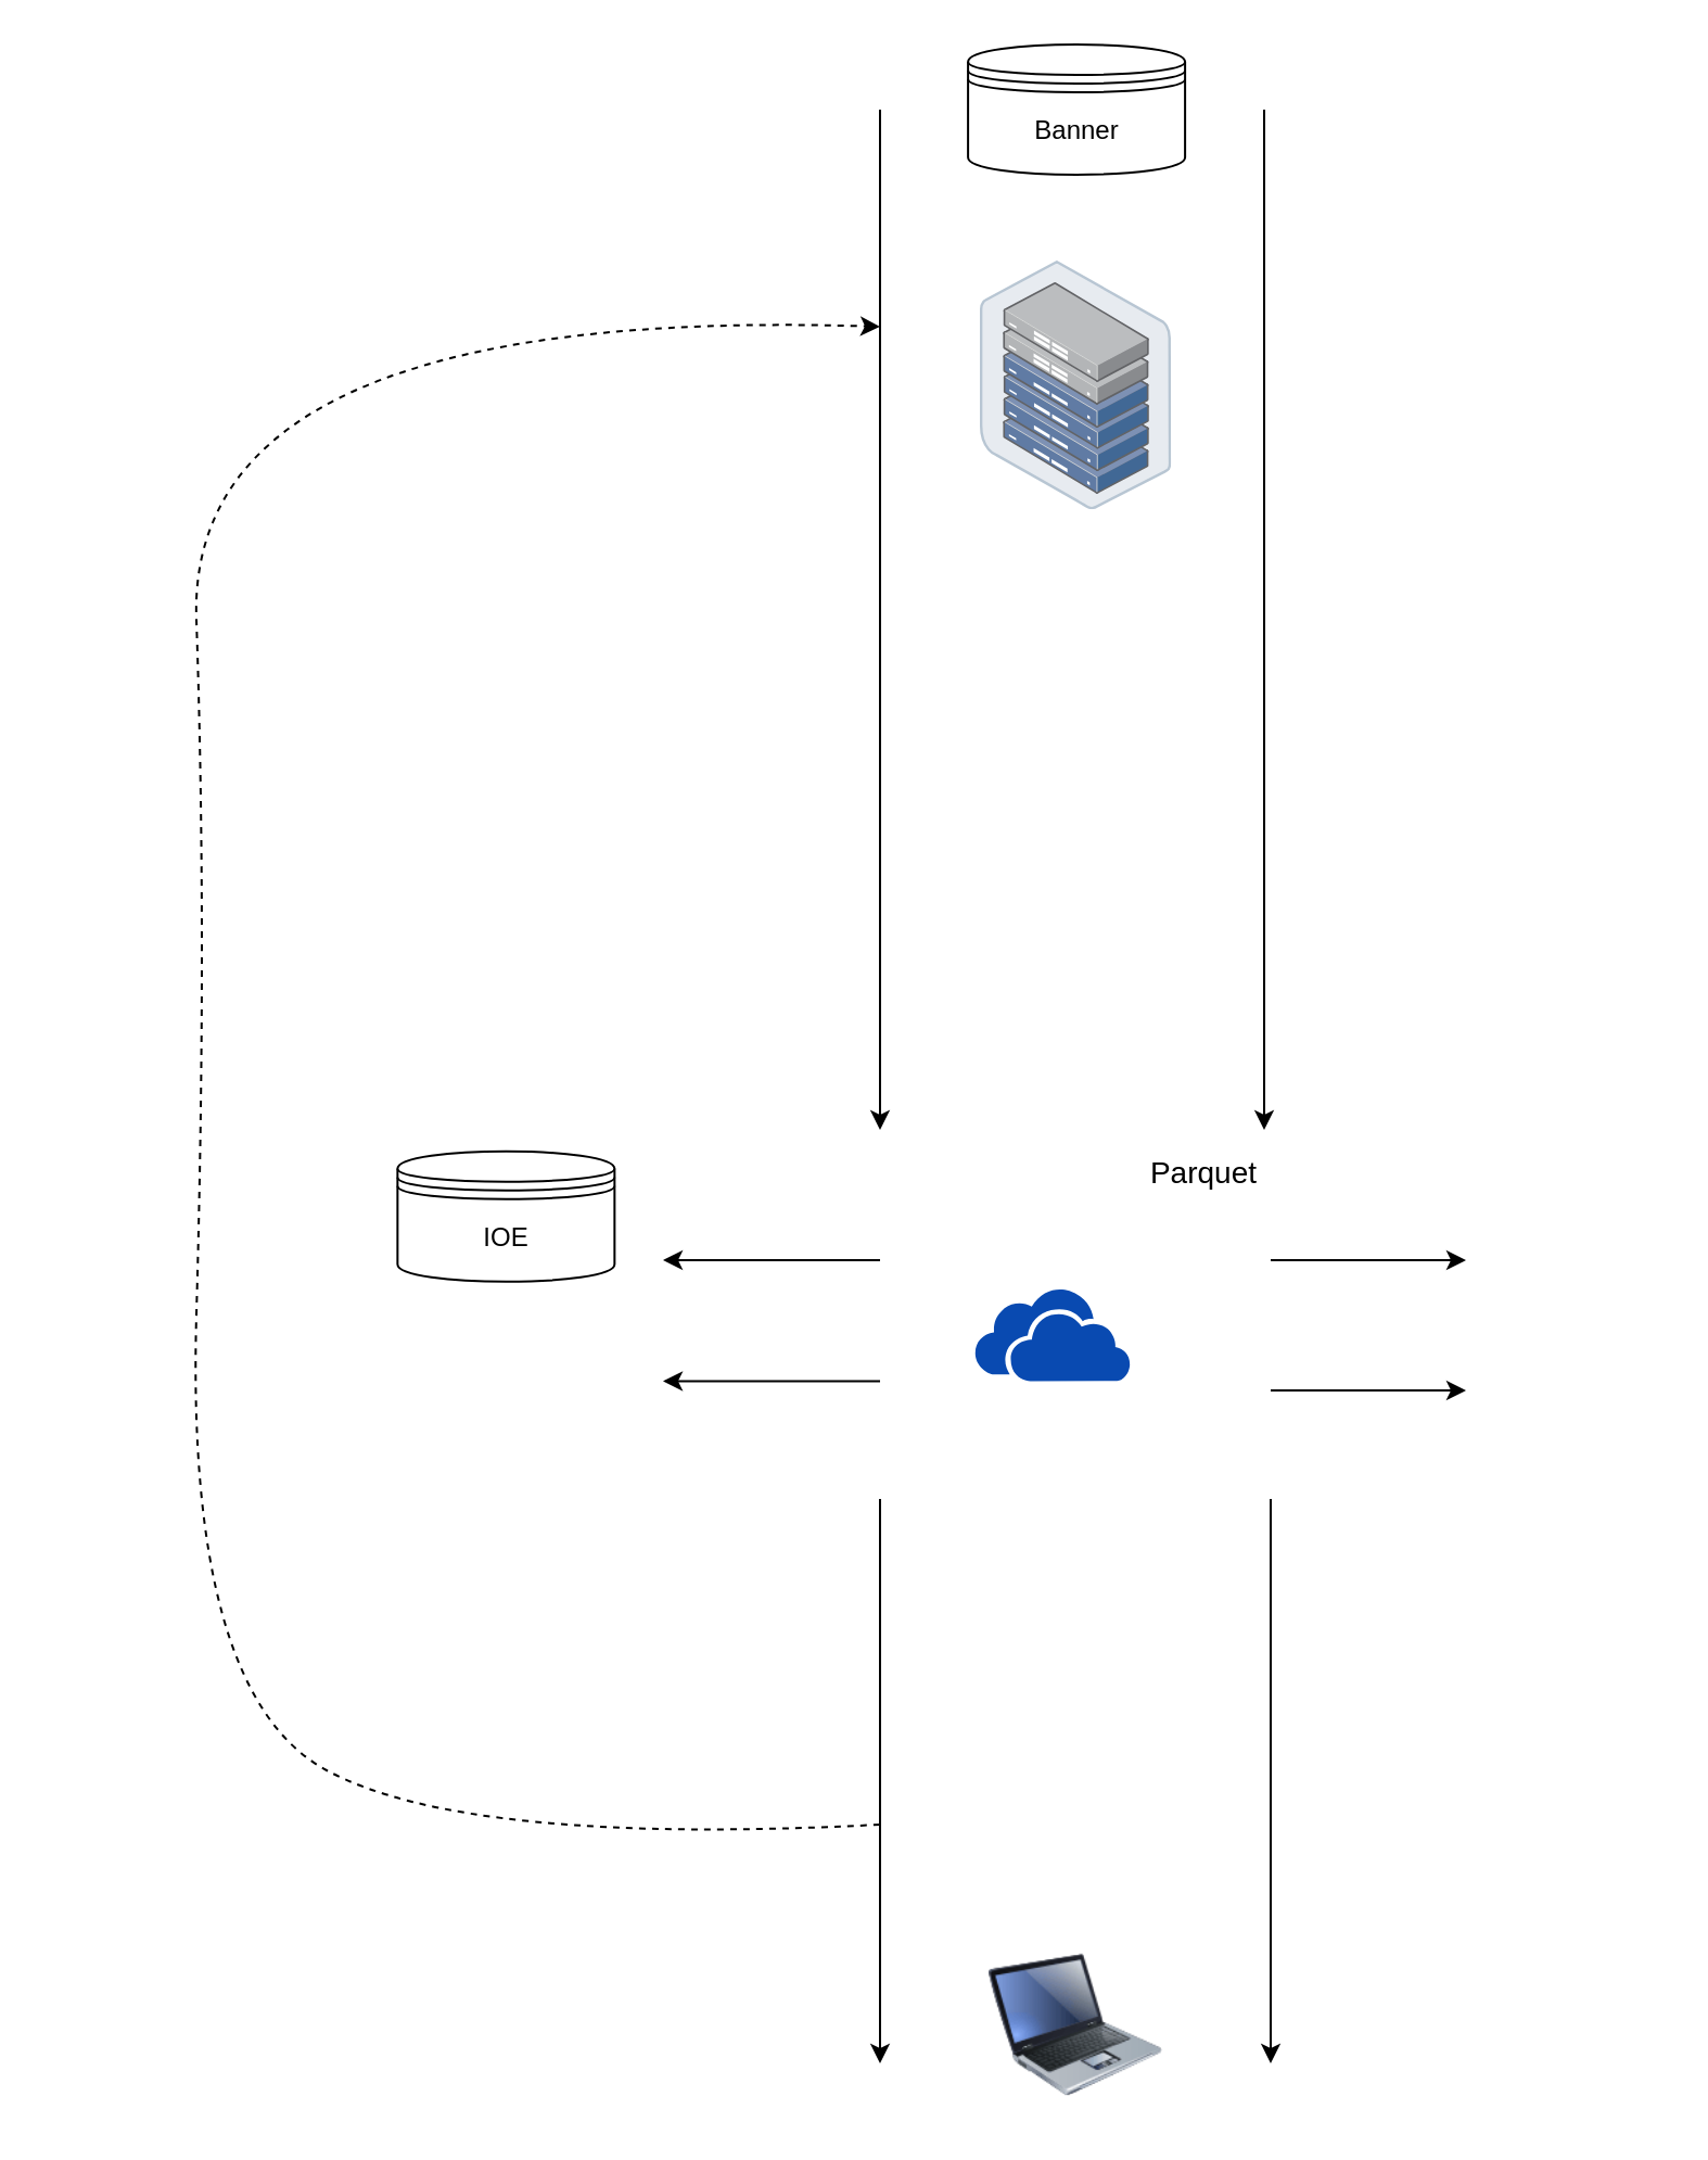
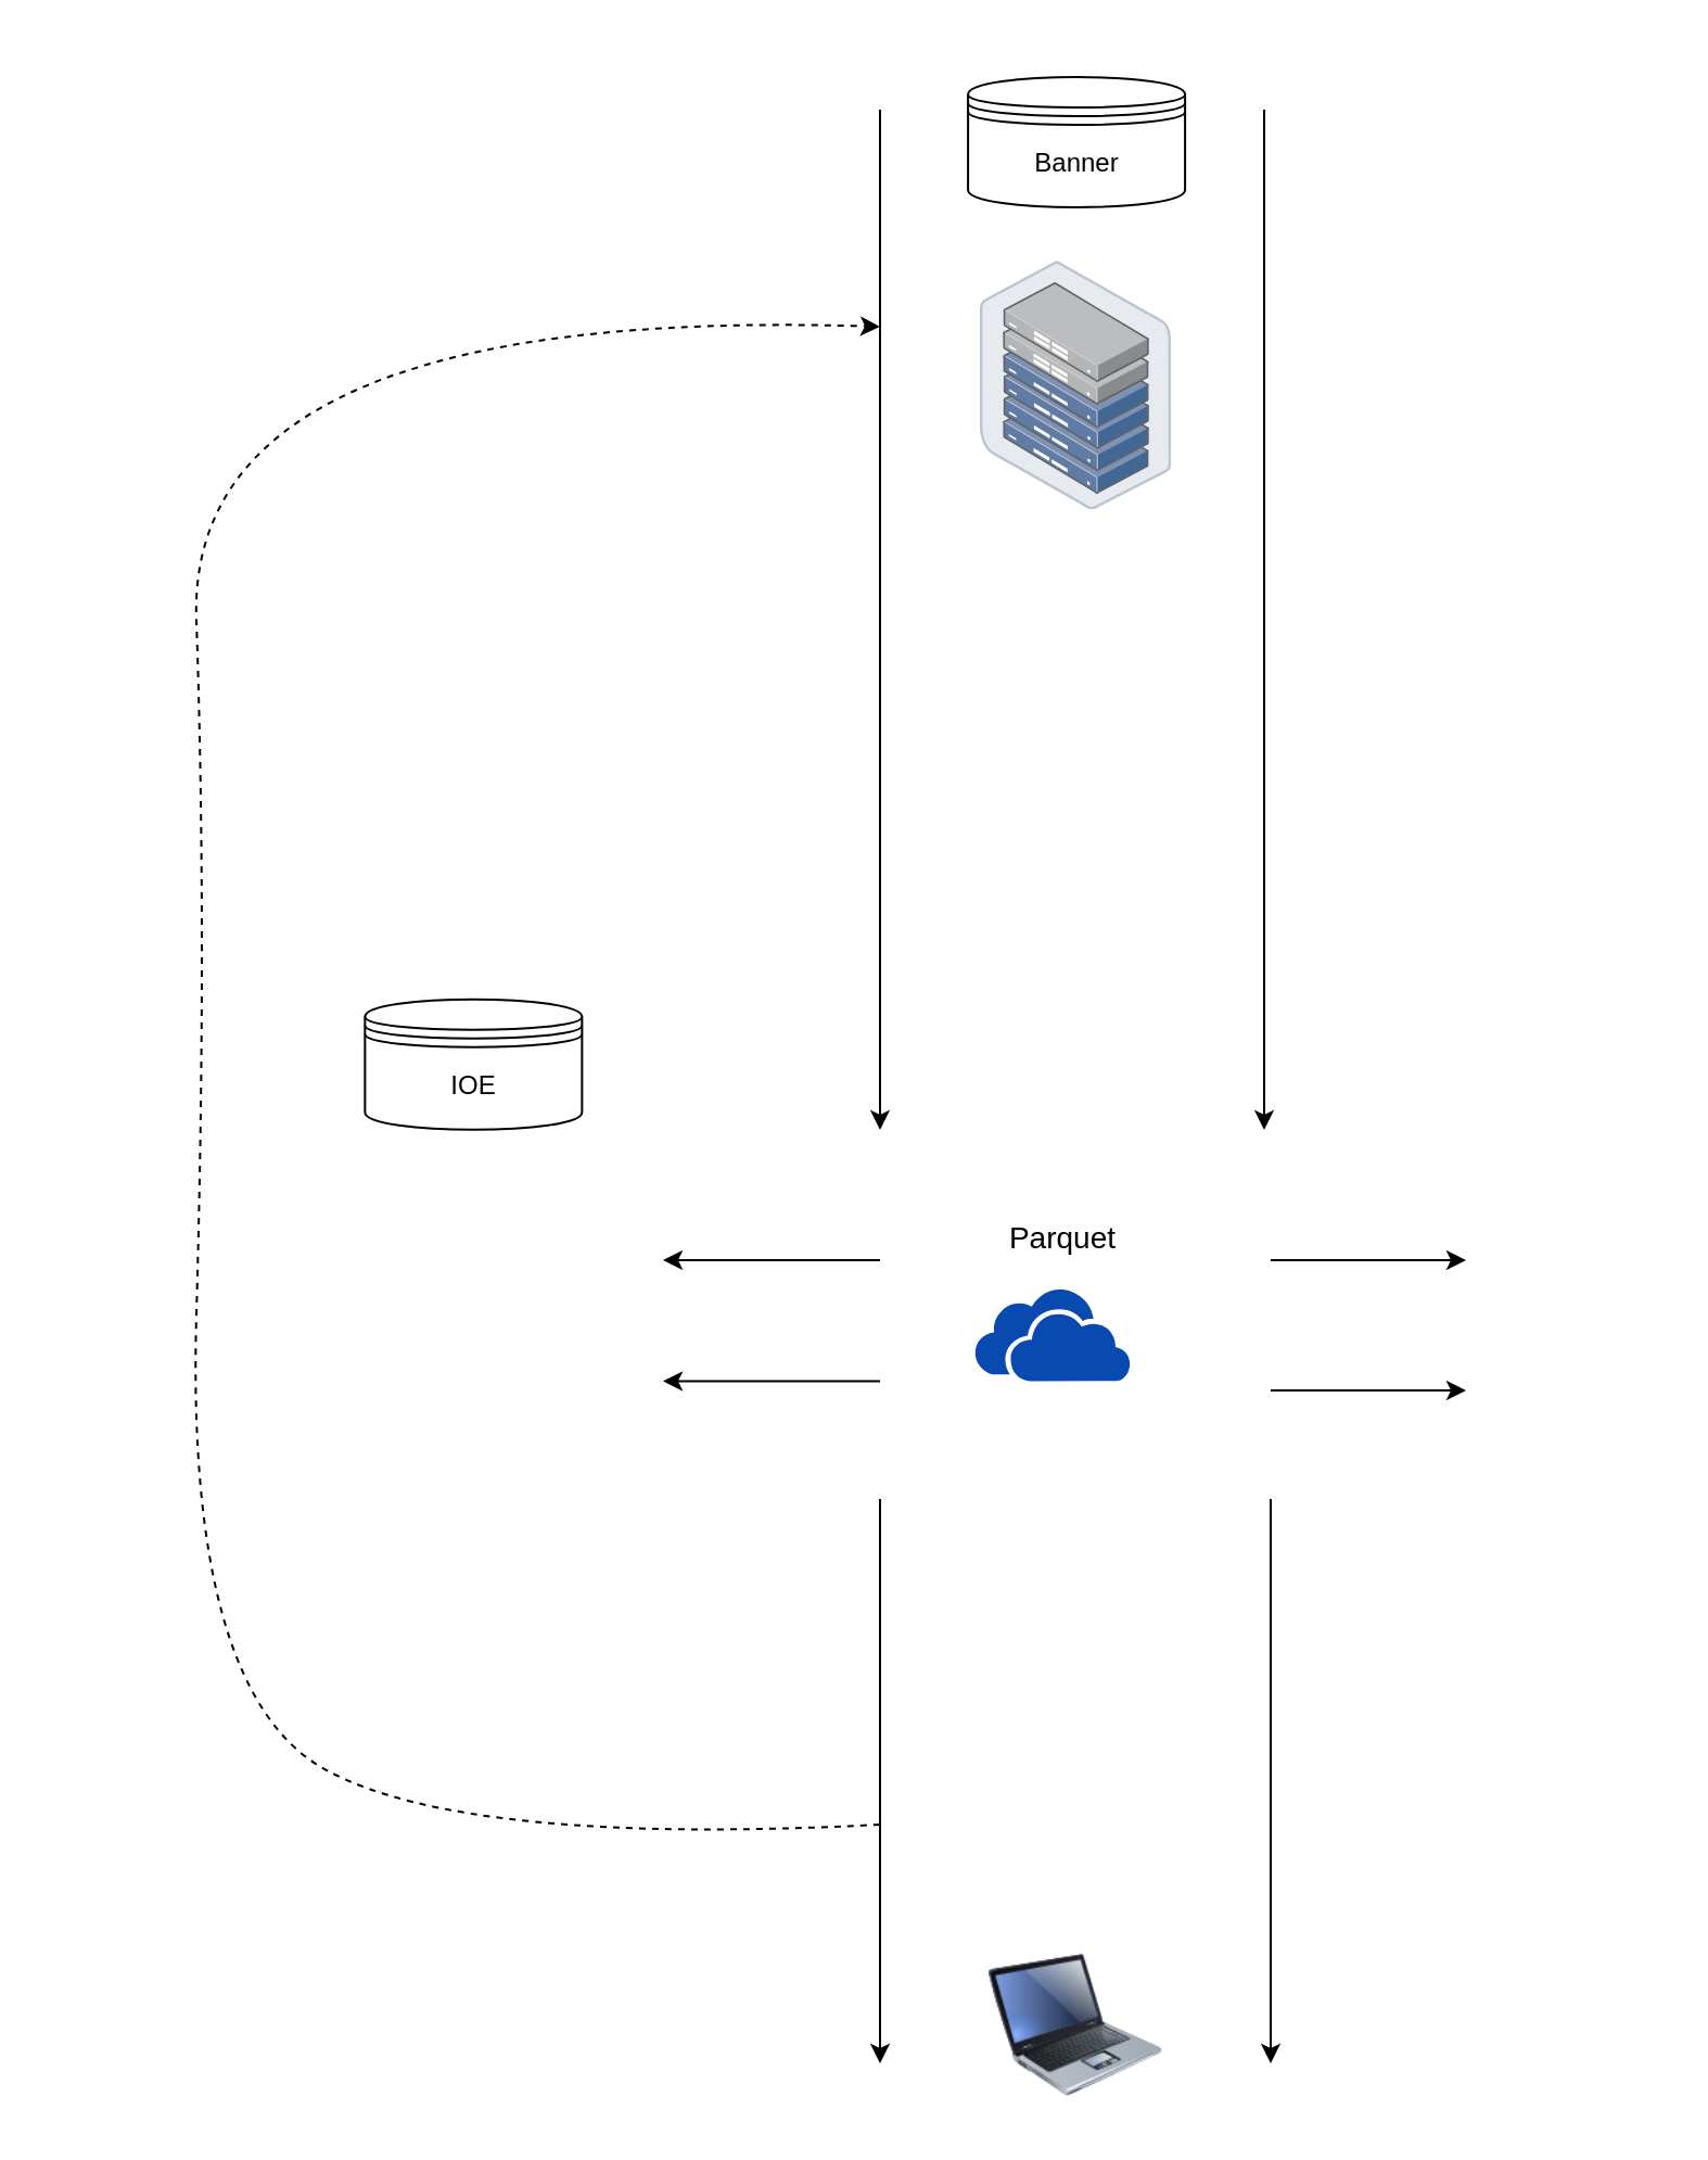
- <mxCell id="2" value="Banner" style="shape=datastore;whiteSpace=wrap;html=1;" parent="1" vertex="1"><mxGeometry x="445.55" y="20" width="100" height="60" as="geometry" /></mxCell>
+ <mxCell id="2" value="Banner" style="shape=datastore;whiteSpace=wrap;html=1;" parent="1" vertex="1"><mxGeometry x="445.55" y="35" width="100" height="60" as="geometry" /></mxCell>
- <mxCell id="26" value="&lt;font style=&quot;font-size: 14px;&quot;&gt;Parquet&lt;/font&gt;" style="text;strokeColor=none;align=center;fillColor=none;html=1;verticalAlign=middle;whiteSpace=wrap;rounded=0;" vertex="1" parent="1"><mxGeometry x="516.97" y="526" width="75.03" height="28" as="geometry" /></mxCell>
+ <mxCell id="26" value="&lt;font style=&quot;font-size: 14px;&quot;&gt;Parquet&lt;/font&gt;" style="text;strokeColor=none;align=center;fillColor=none;html=1;verticalAlign=middle;whiteSpace=wrap;rounded=0;" vertex="1" parent="1"><mxGeometry x="451.97" y="556" width="75.03" height="28" as="geometry" /></mxCell>
- <mxCell id="8" value="IOE" style="shape=datastore;whiteSpace=wrap;html=1;" parent="1" vertex="1"><mxGeometry x="182.68" y="529.9" width="100" height="60" as="geometry" /></mxCell>
+ <mxCell id="8" value="IOE" style="shape=datastore;whiteSpace=wrap;html=1;" parent="1" vertex="1"><mxGeometry x="167.68" y="459.9" width="100" height="60" as="geometry" /></mxCell>
